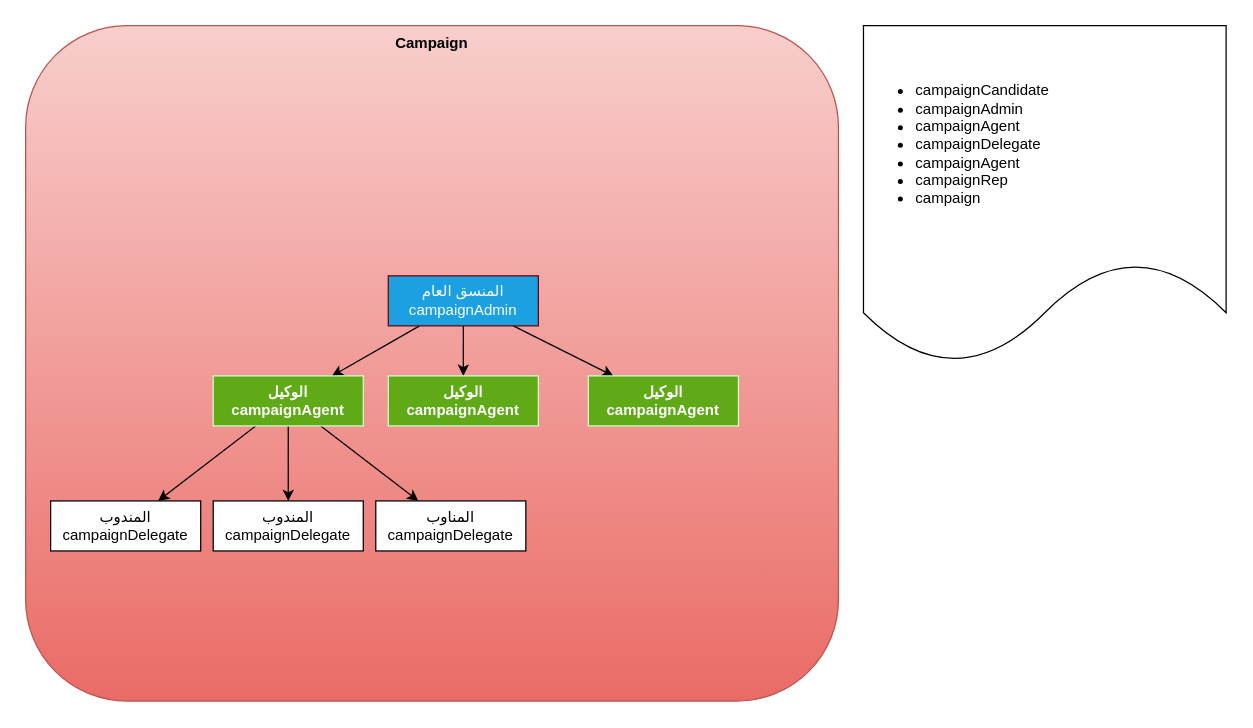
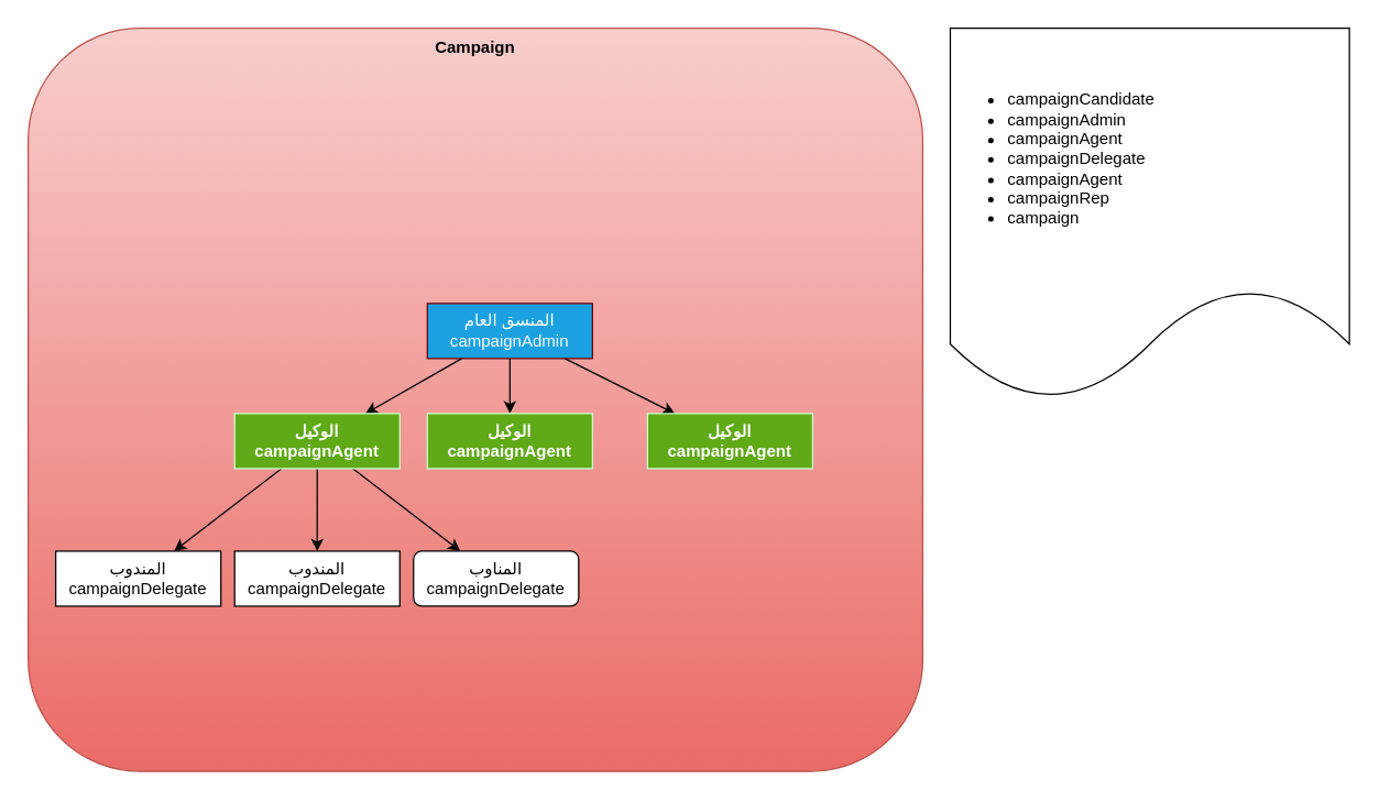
- <mxCell id="15" value="المناوب&lt;br&gt;campaignDelegate" style="rounded=0;whiteSpace=wrap;html=1;" vertex="1" parent="1"><mxGeometry x="300" y="400" width="120" height="40" as="geometry" /></mxCell>
+ <mxCell id="15" value="المناوب&lt;br&gt;campaignDelegate" style="whiteSpace=wrap;html=1;rounded=1;" vertex="1" parent="1"><mxGeometry x="300" y="400" width="120" height="40" as="geometry" /></mxCell>
